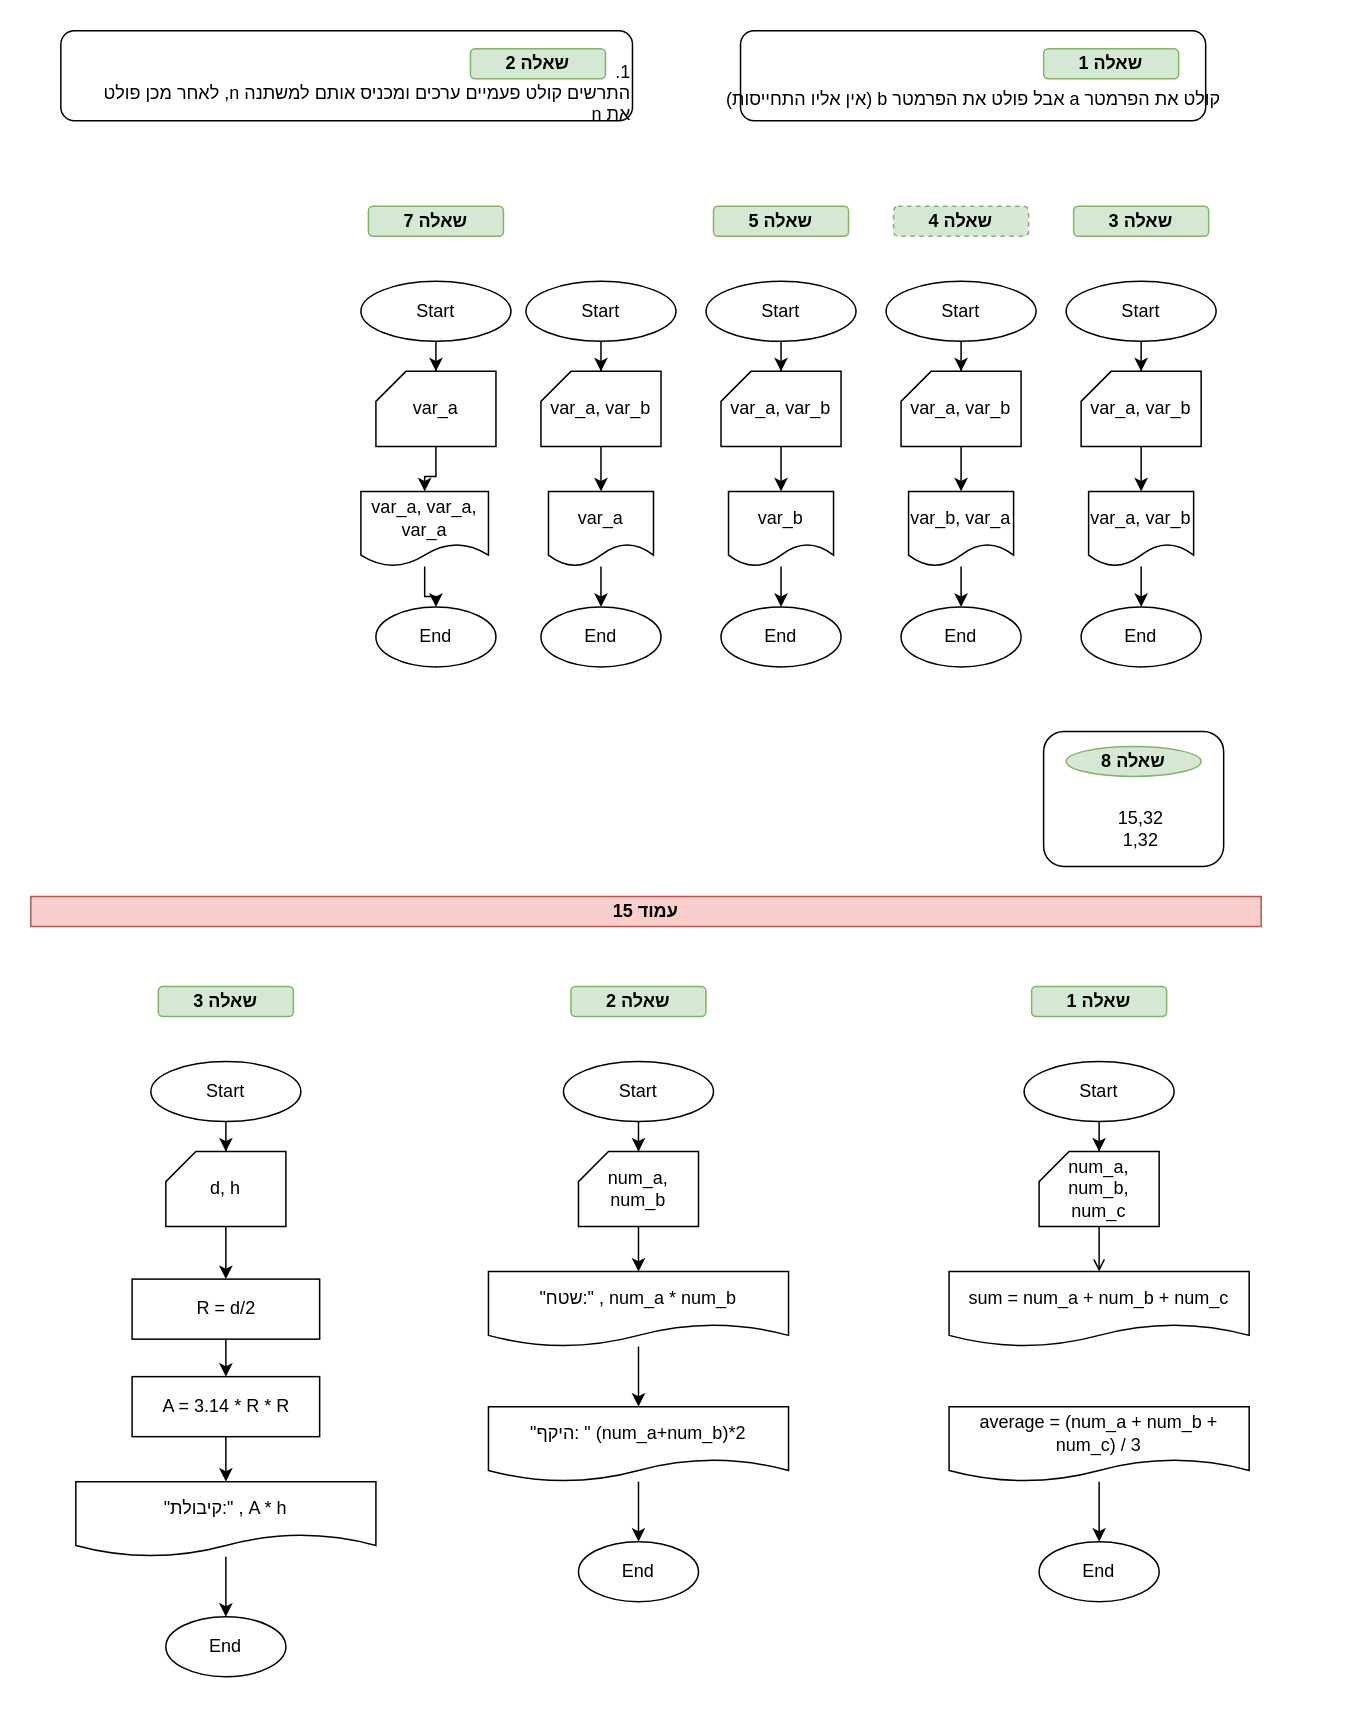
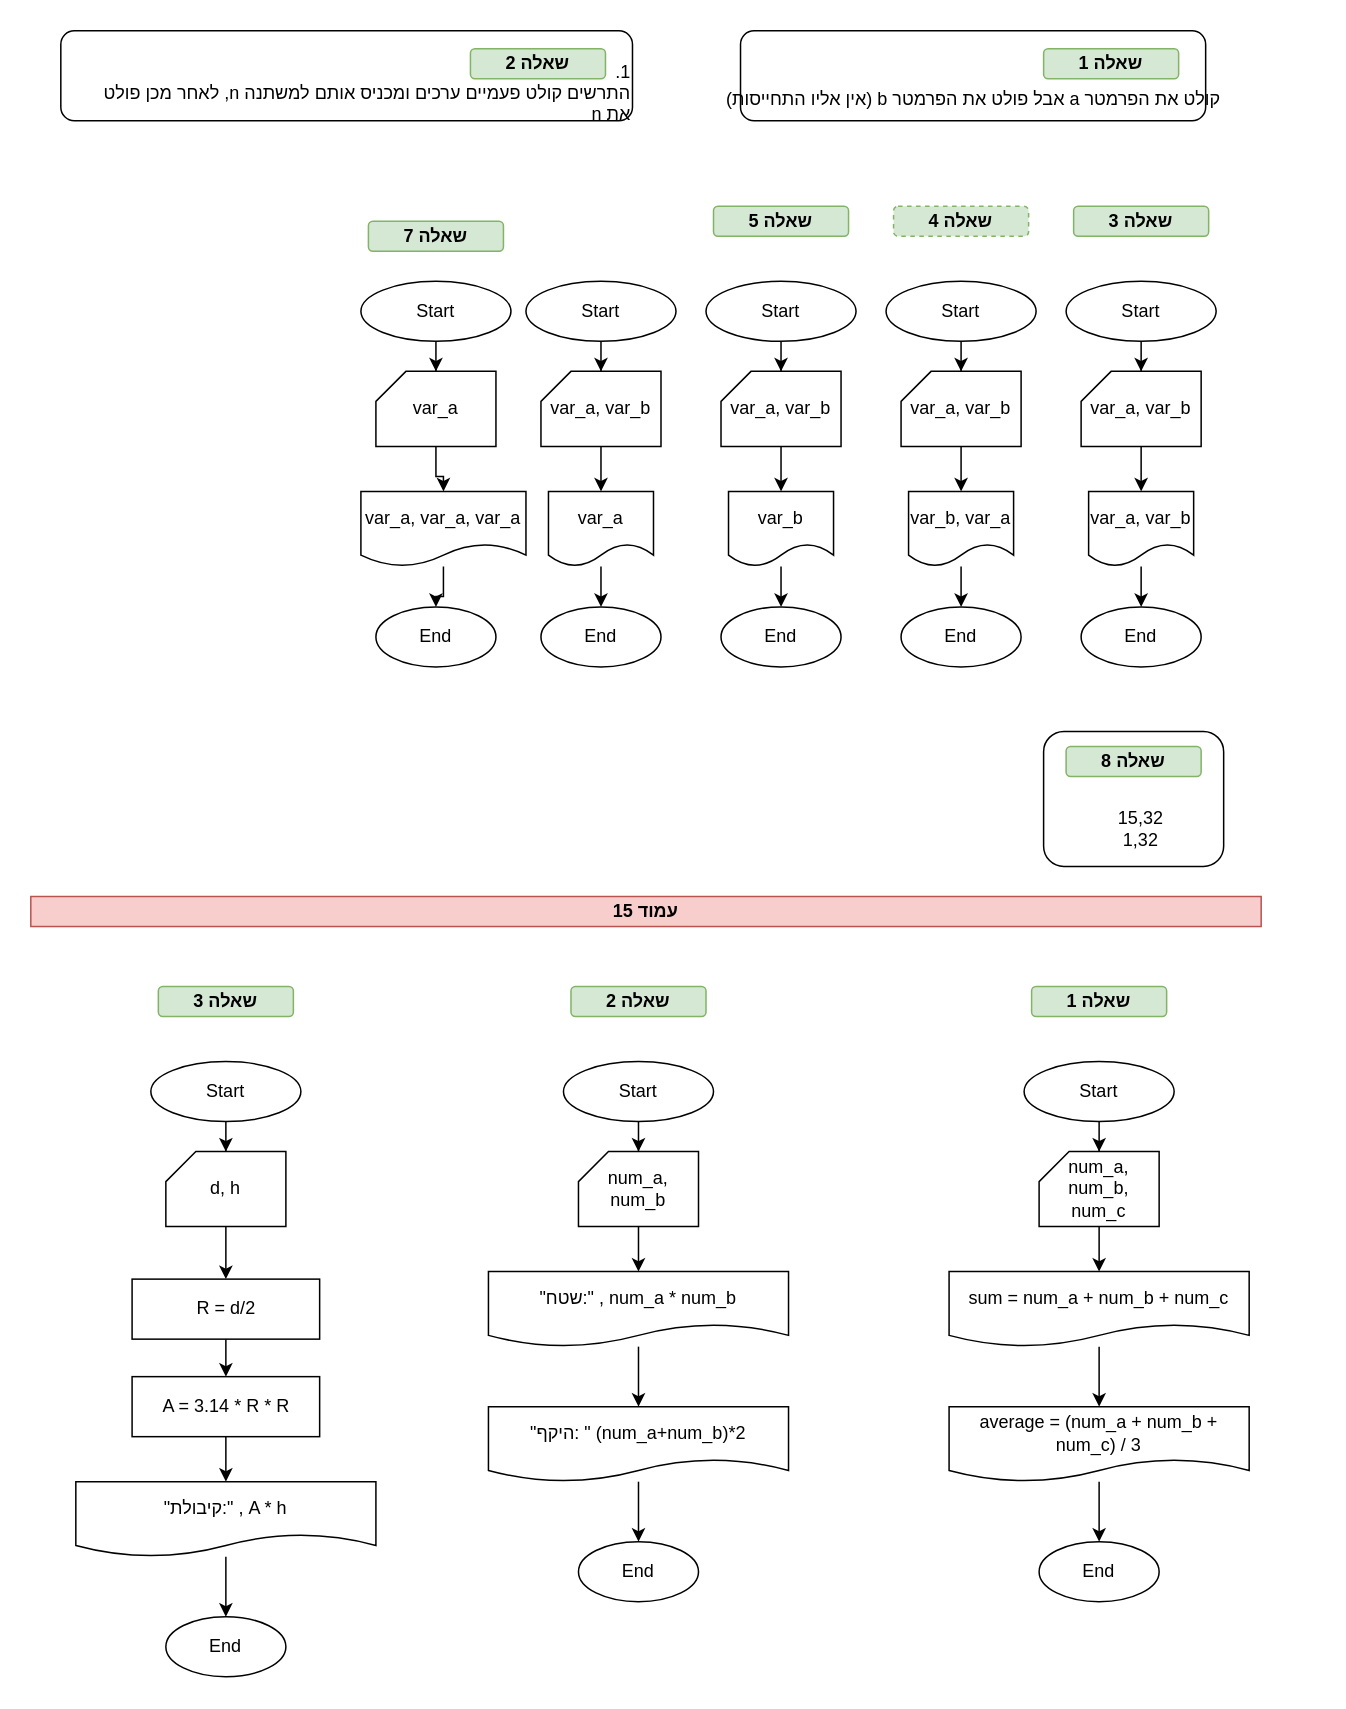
- <mxCell id="40" value="שאלה 7" style="rounded=1;whiteSpace=wrap;html=1;fillColor=#d5e8d4;strokeColor=#82b366;fontStyle=1" vertex="1" parent="1"><mxGeometry x="245" y="137" width="90" height="20" as="geometry" /></mxCell>
+ <mxCell id="40" value="שאלה 7" style="rounded=1;whiteSpace=wrap;html=1;fillColor=#d5e8d4;strokeColor=#82b366;fontStyle=1" vertex="1" parent="1"><mxGeometry x="245" y="147" width="90" height="20" as="geometry" /></mxCell>
- <mxCell id="37" value="&lt;div&gt;var_a, var_a, var_a&lt;/div&gt;" style="shape=document;whiteSpace=wrap;html=1;boundedLbl=1;" vertex="1" parent="1"><mxGeometry x="240" y="327" width="85" height="50" as="geometry" /></mxCell>
+ <mxCell id="37" value="&lt;div&gt;var_a, var_a, var_a&lt;/div&gt;" style="shape=document;whiteSpace=wrap;html=1;boundedLbl=1;" vertex="1" parent="1"><mxGeometry x="240" y="327" width="110" height="50" as="geometry" /></mxCell>
- <mxCell id="42" value="שאלה 8" style="ellipse;whiteSpace=wrap;html=1;fillColor=#d5e8d4;strokeColor=#82b366;fontStyle=1;" vertex="1" parent="1"><mxGeometry x="710" y="497" width="90" height="20" as="geometry" /></mxCell>
+ <mxCell id="42" value="שאלה 8" style="rounded=1;whiteSpace=wrap;html=1;fillColor=#d5e8d4;strokeColor=#82b366;fontStyle=1" vertex="1" parent="1"><mxGeometry x="710" y="497" width="90" height="20" as="geometry" /></mxCell>
- <mxCell id="52" style="edgeStyle=orthogonalEdgeStyle;rounded=0;orthogonalLoop=1;jettySize=auto;html=1;entryX=0.5;entryY=0;entryDx=0;entryDy=0;endArrow=open;" edge="1" parent="1" source="53" target="55"><mxGeometry relative="1" as="geometry" /></mxCell>
+ <mxCell id="52" style="edgeStyle=orthogonalEdgeStyle;rounded=0;orthogonalLoop=1;jettySize=auto;html=1;entryX=0.5;entryY=0;entryDx=0;entryDy=0;" edge="1" parent="1" source="53" target="55"><mxGeometry relative="1" as="geometry" /></mxCell>
+ <mxCell id="54" value="" style="edgeStyle=orthogonalEdgeStyle;rounded=0;orthogonalLoop=1;jettySize=auto;html=1;" edge="1" parent="1" source="55" target="60"><mxGeometry relative="1" as="geometry" /></mxCell>
